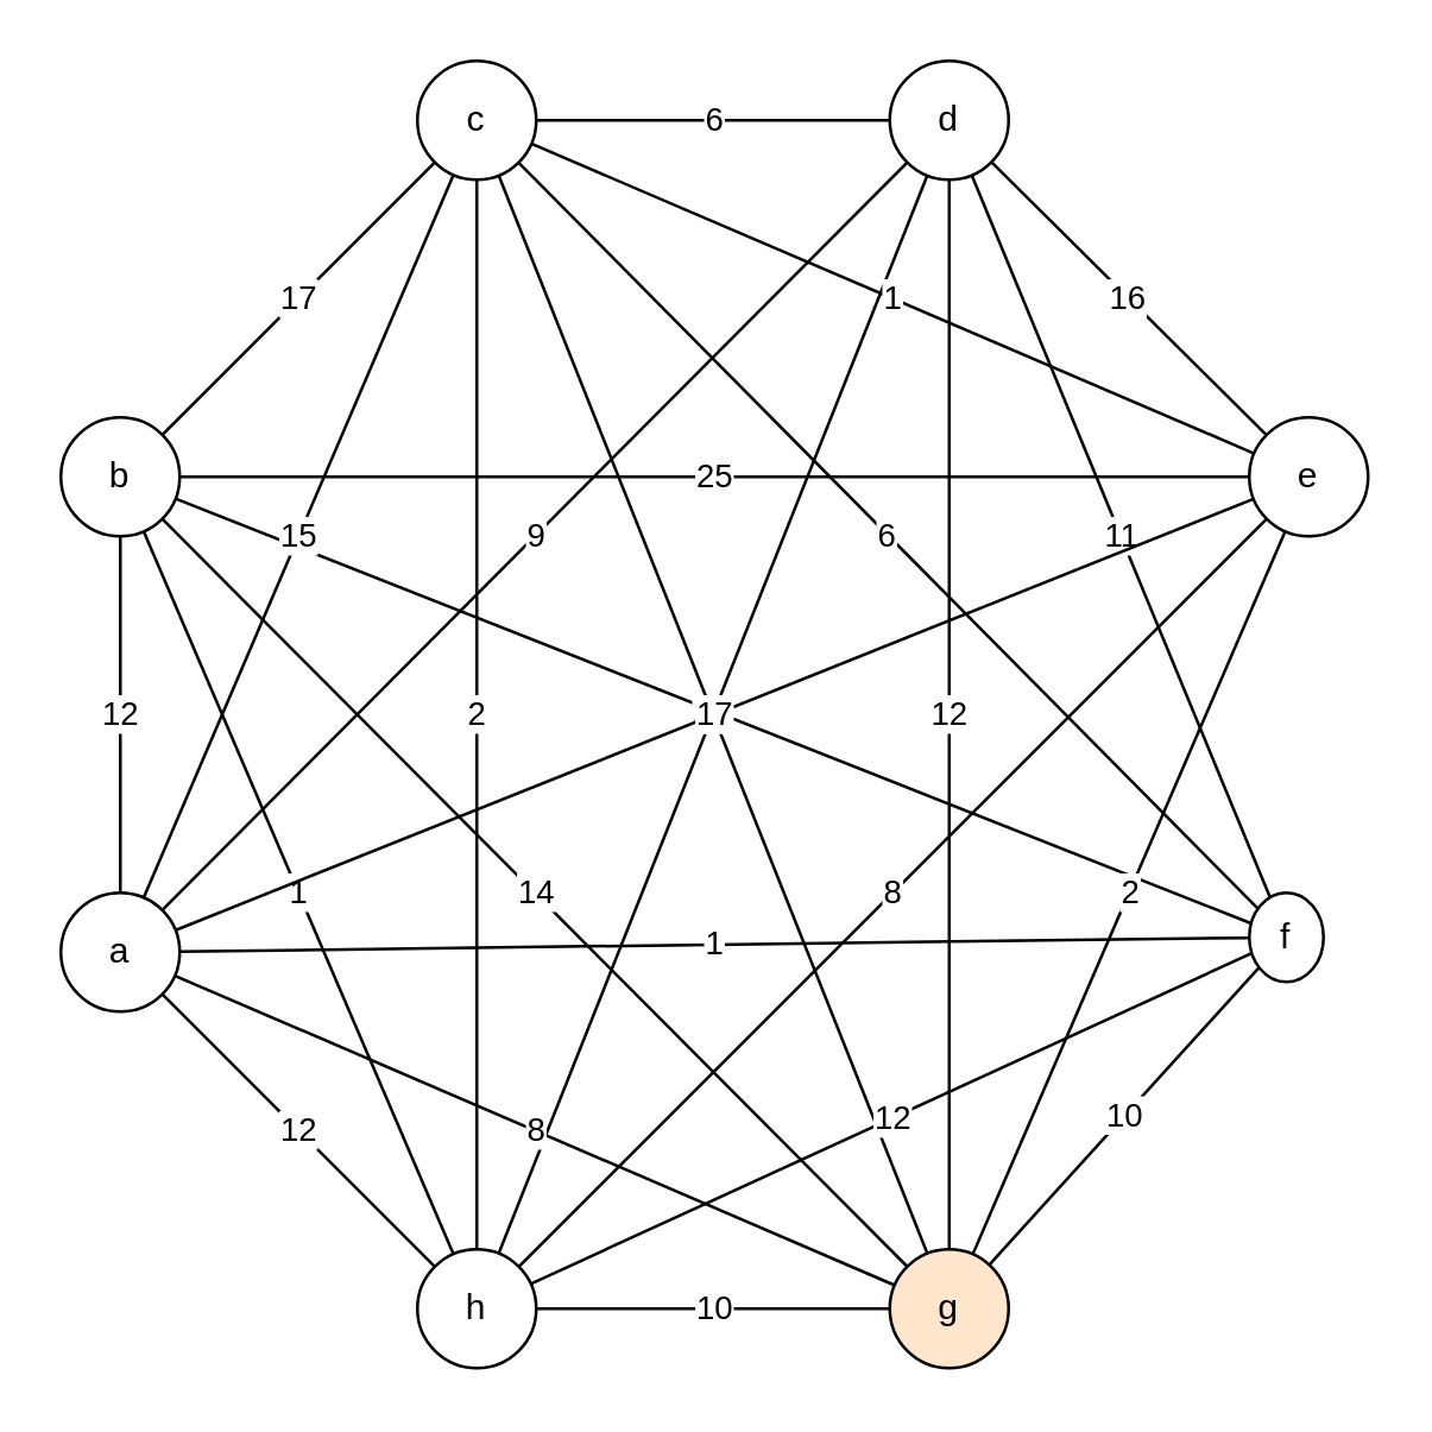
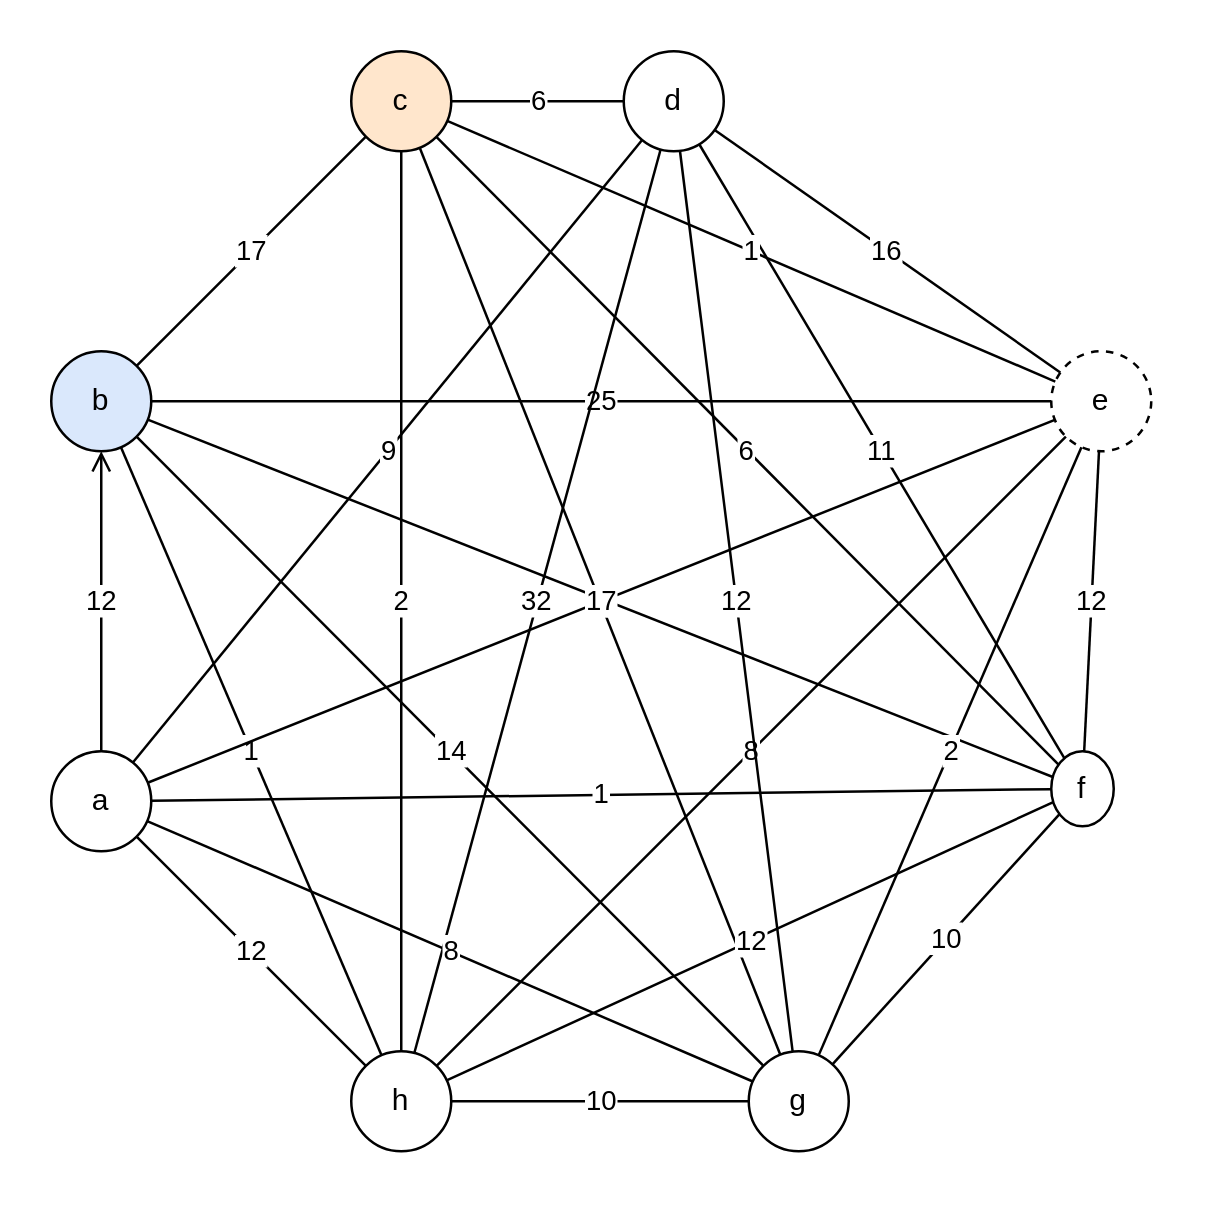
- <mxCell id="5" value="c" style="ellipse;whiteSpace=wrap;html=1;aspect=fixed;" vertex="1" parent="1"><mxGeometry x="140" y="20" width="40" height="40" as="geometry" /></mxCell>
+ <mxCell id="5" value="c" style="ellipse;whiteSpace=wrap;html=1;aspect=fixed;fillColor=#ffe6cc;" vertex="1" parent="1"><mxGeometry x="140" y="20" width="40" height="40" as="geometry" /></mxCell>
- <mxCell id="6" value="d" style="ellipse;whiteSpace=wrap;html=1;aspect=fixed;" vertex="1" parent="1"><mxGeometry x="299" y="20" width="40" height="40" as="geometry" /></mxCell>
+ <mxCell id="6" value="d" style="ellipse;whiteSpace=wrap;html=1;aspect=fixed;" vertex="1" parent="1"><mxGeometry x="249" y="20" width="40" height="40" as="geometry" /></mxCell>
- <mxCell id="26" value="15" style="endArrow=none;html=1;rounded=0;" edge="1" parent="1" source="3" target="5"><mxGeometry width="50" height="50" relative="1" as="geometry"><mxPoint x="340" y="370" as="sourcePoint" /><mxPoint x="390" y="320" as="targetPoint" /></mxGeometry></mxCell>
- <mxCell id="4" value="b" style="ellipse;whiteSpace=wrap;html=1;aspect=fixed;" vertex="1" parent="1"><mxGeometry x="20" y="140" width="40" height="40" as="geometry" /></mxCell>
+ <mxCell id="4" value="b" style="ellipse;whiteSpace=wrap;html=1;aspect=fixed;fillColor=#dae8fc;" vertex="1" parent="1"><mxGeometry x="20" y="140" width="40" height="40" as="geometry" /></mxCell>
- <mxCell id="7" value="e" style="ellipse;whiteSpace=wrap;html=1;aspect=fixed;" vertex="1" parent="1"><mxGeometry x="420" y="140" width="40" height="40" as="geometry" /></mxCell>
+ <mxCell id="7" value="e" style="ellipse;whiteSpace=wrap;html=1;aspect=fixed;dashed=1;" vertex="1" parent="1"><mxGeometry x="420" y="140" width="40" height="40" as="geometry" /></mxCell>
- <mxCell id="12" value="12" style="endArrow=none;html=1;rounded=0;" edge="1" parent="1" source="3" target="4"><mxGeometry width="50" height="50" relative="1" as="geometry"><mxPoint x="170" y="250" as="sourcePoint" /><mxPoint x="220" y="200" as="targetPoint" /></mxGeometry></mxCell>
+ <mxCell id="12" value="12" style="endArrow=open;html=1;rounded=0;" edge="1" parent="1" source="3" target="4"><mxGeometry width="50" height="50" relative="1" as="geometry"><mxPoint x="170" y="250" as="sourcePoint" /><mxPoint x="220" y="200" as="targetPoint" /></mxGeometry></mxCell>
+ <mxCell id="16" value="12" style="endArrow=none;html=1;rounded=0;" edge="1" parent="1" source="8" target="7"><mxGeometry width="50" height="50" relative="1" as="geometry"><mxPoint x="240" y="270" as="sourcePoint" /><mxPoint x="290" y="220" as="targetPoint" /></mxGeometry></mxCell>
- <mxCell id="2" value="g" style="ellipse;whiteSpace=wrap;html=1;aspect=fixed;fillColor=#ffe6cc;" vertex="1" parent="1"><mxGeometry x="299" y="420" width="40" height="40" as="geometry" /></mxCell>
+ <mxCell id="2" value="g" style="ellipse;whiteSpace=wrap;html=1;aspect=fixed;" vertex="1" parent="1"><mxGeometry x="299" y="420" width="40" height="40" as="geometry" /></mxCell>
